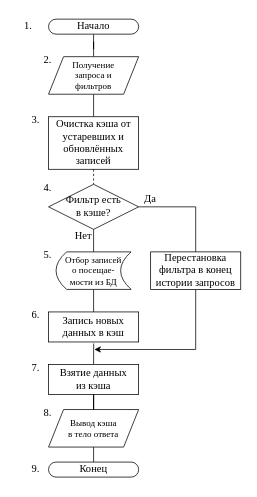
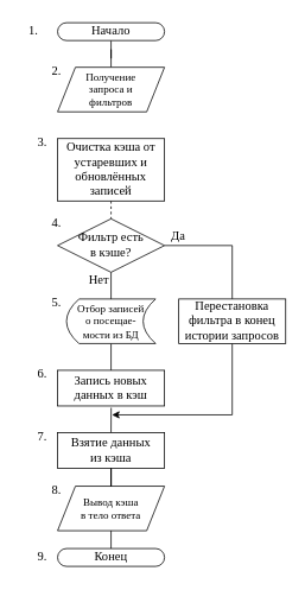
- <mxCell id="4" style="edgeStyle=orthogonalEdgeStyle;rounded=0;orthogonalLoop=1;jettySize=auto;html=1;exitX=0.5;exitY=1;exitDx=0;exitDy=0;entryX=0.5;entryY=0;entryDx=0;entryDy=0;fontFamily=Times New Roman;fontSize=12;endArrow=none;endFill=0;" edge="1" parent="1" source="5" target="19"><mxGeometry relative="1" as="geometry" /></mxCell>
